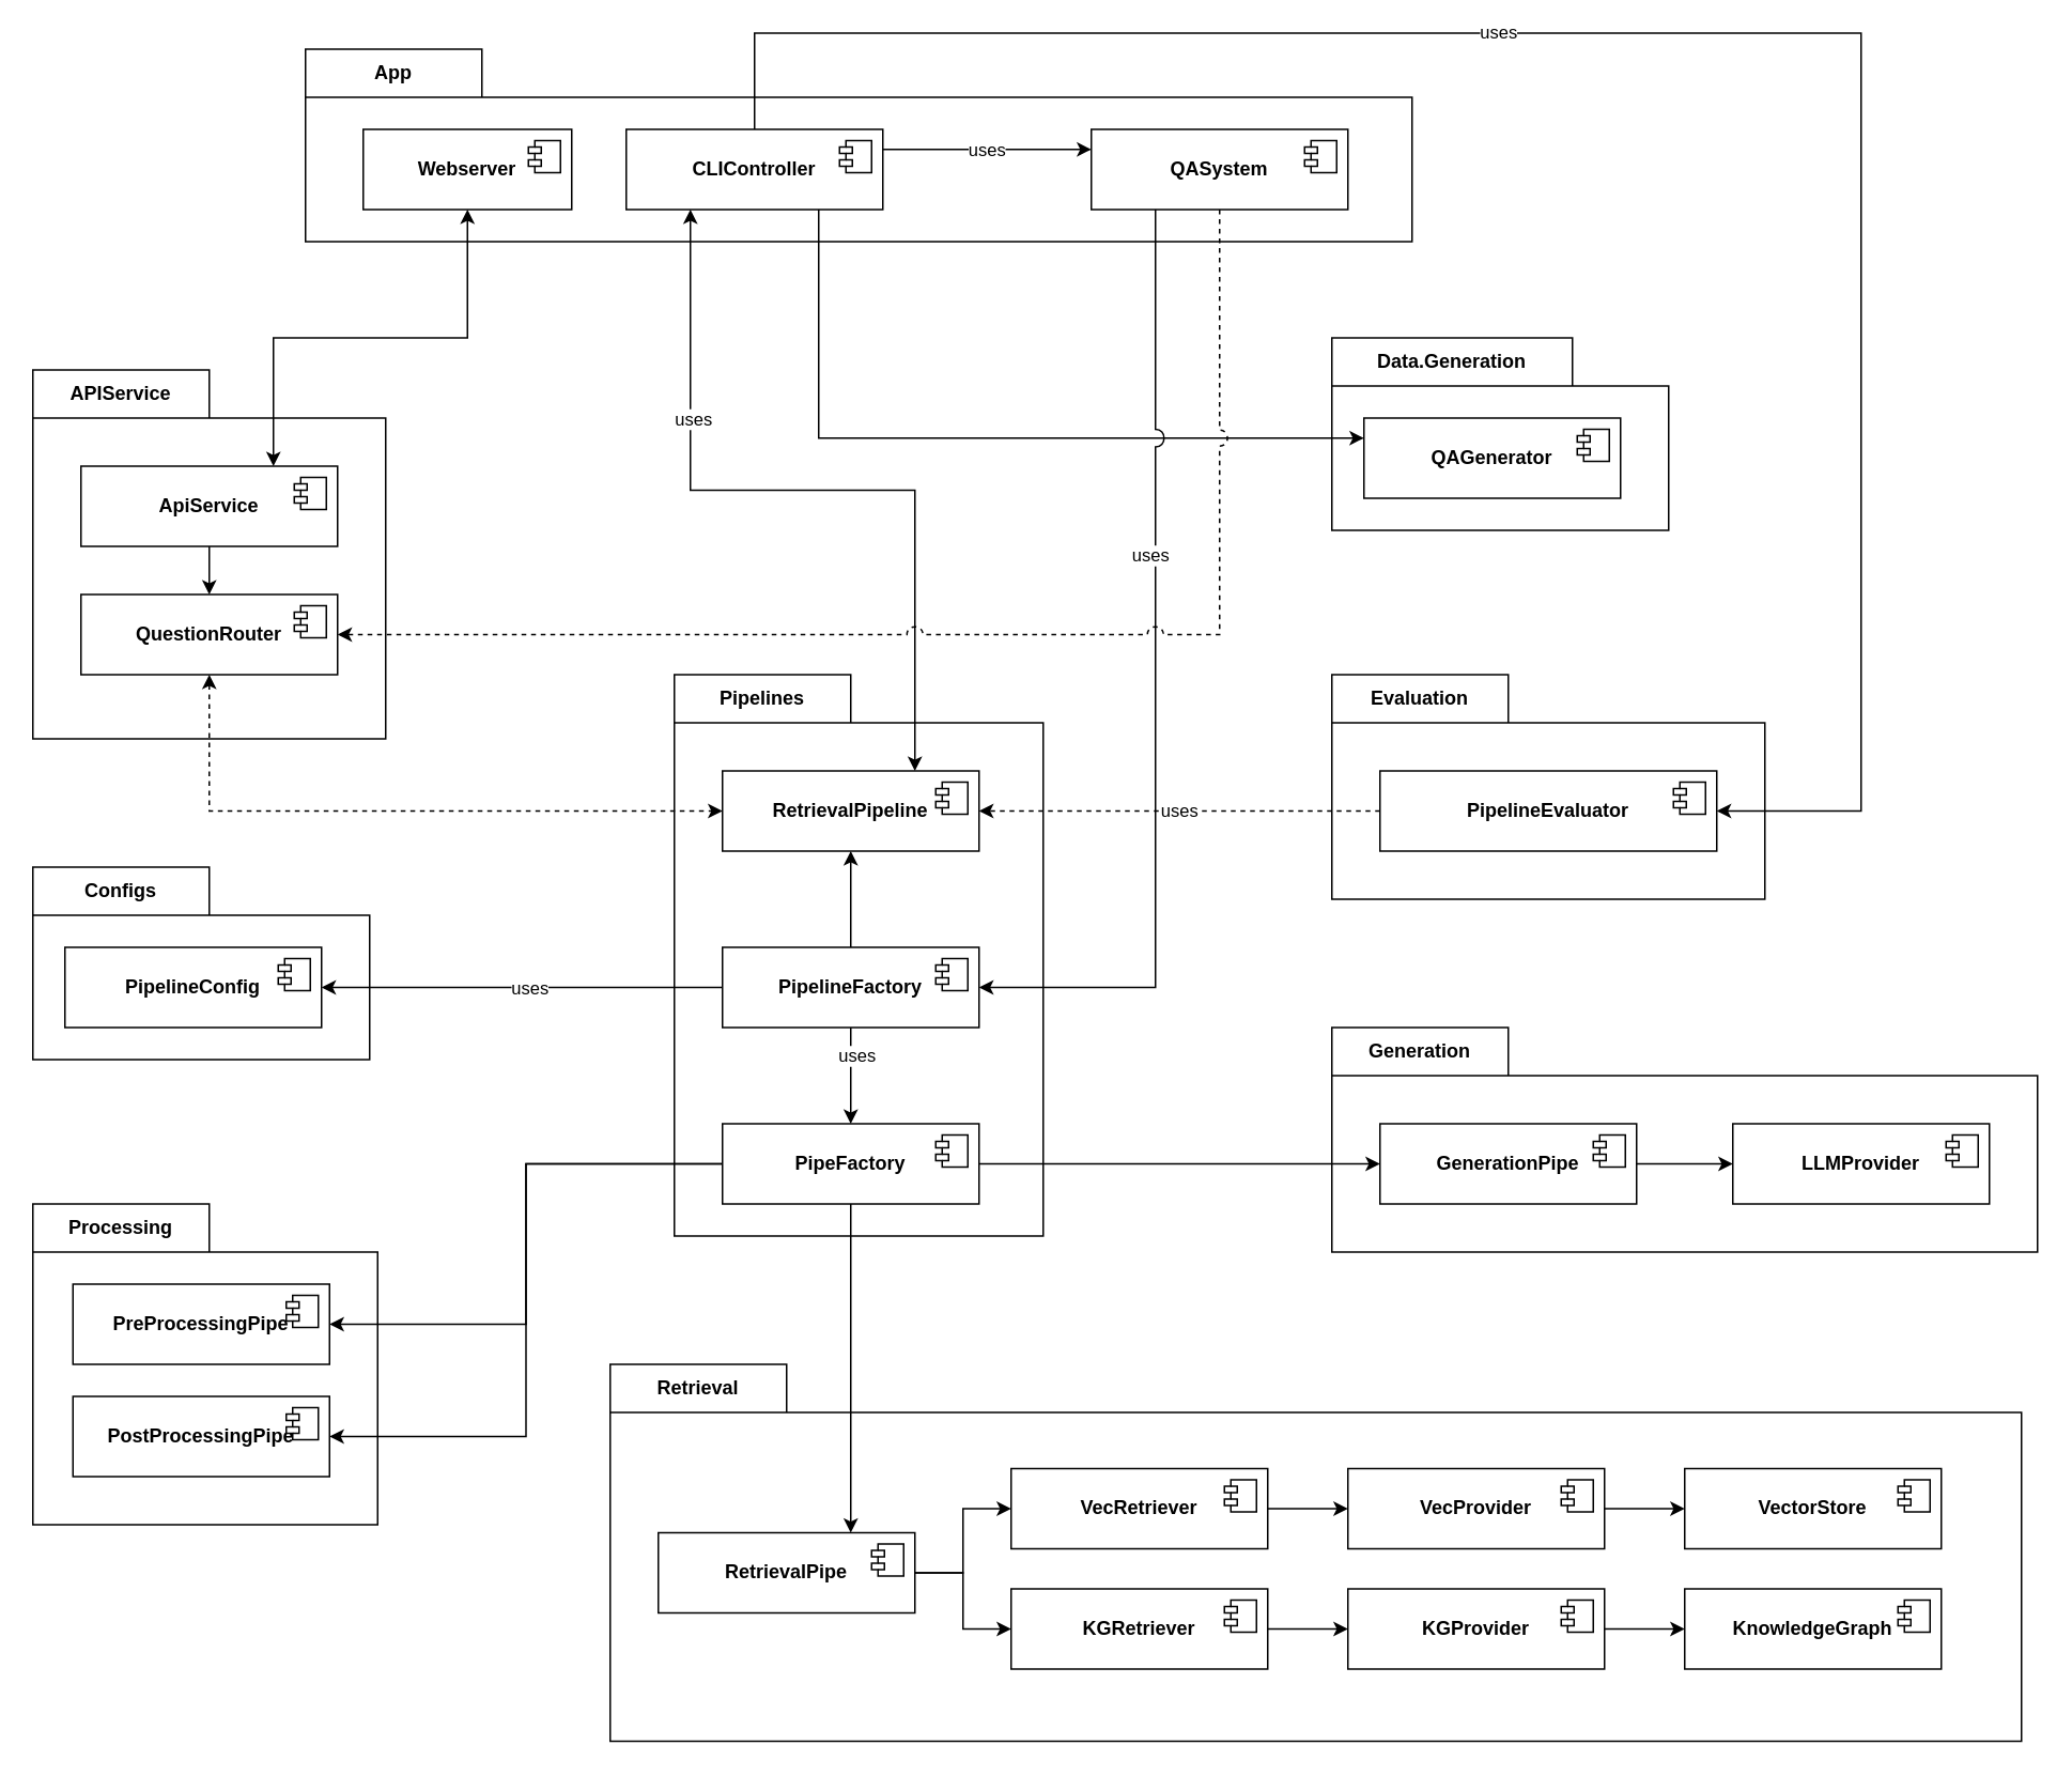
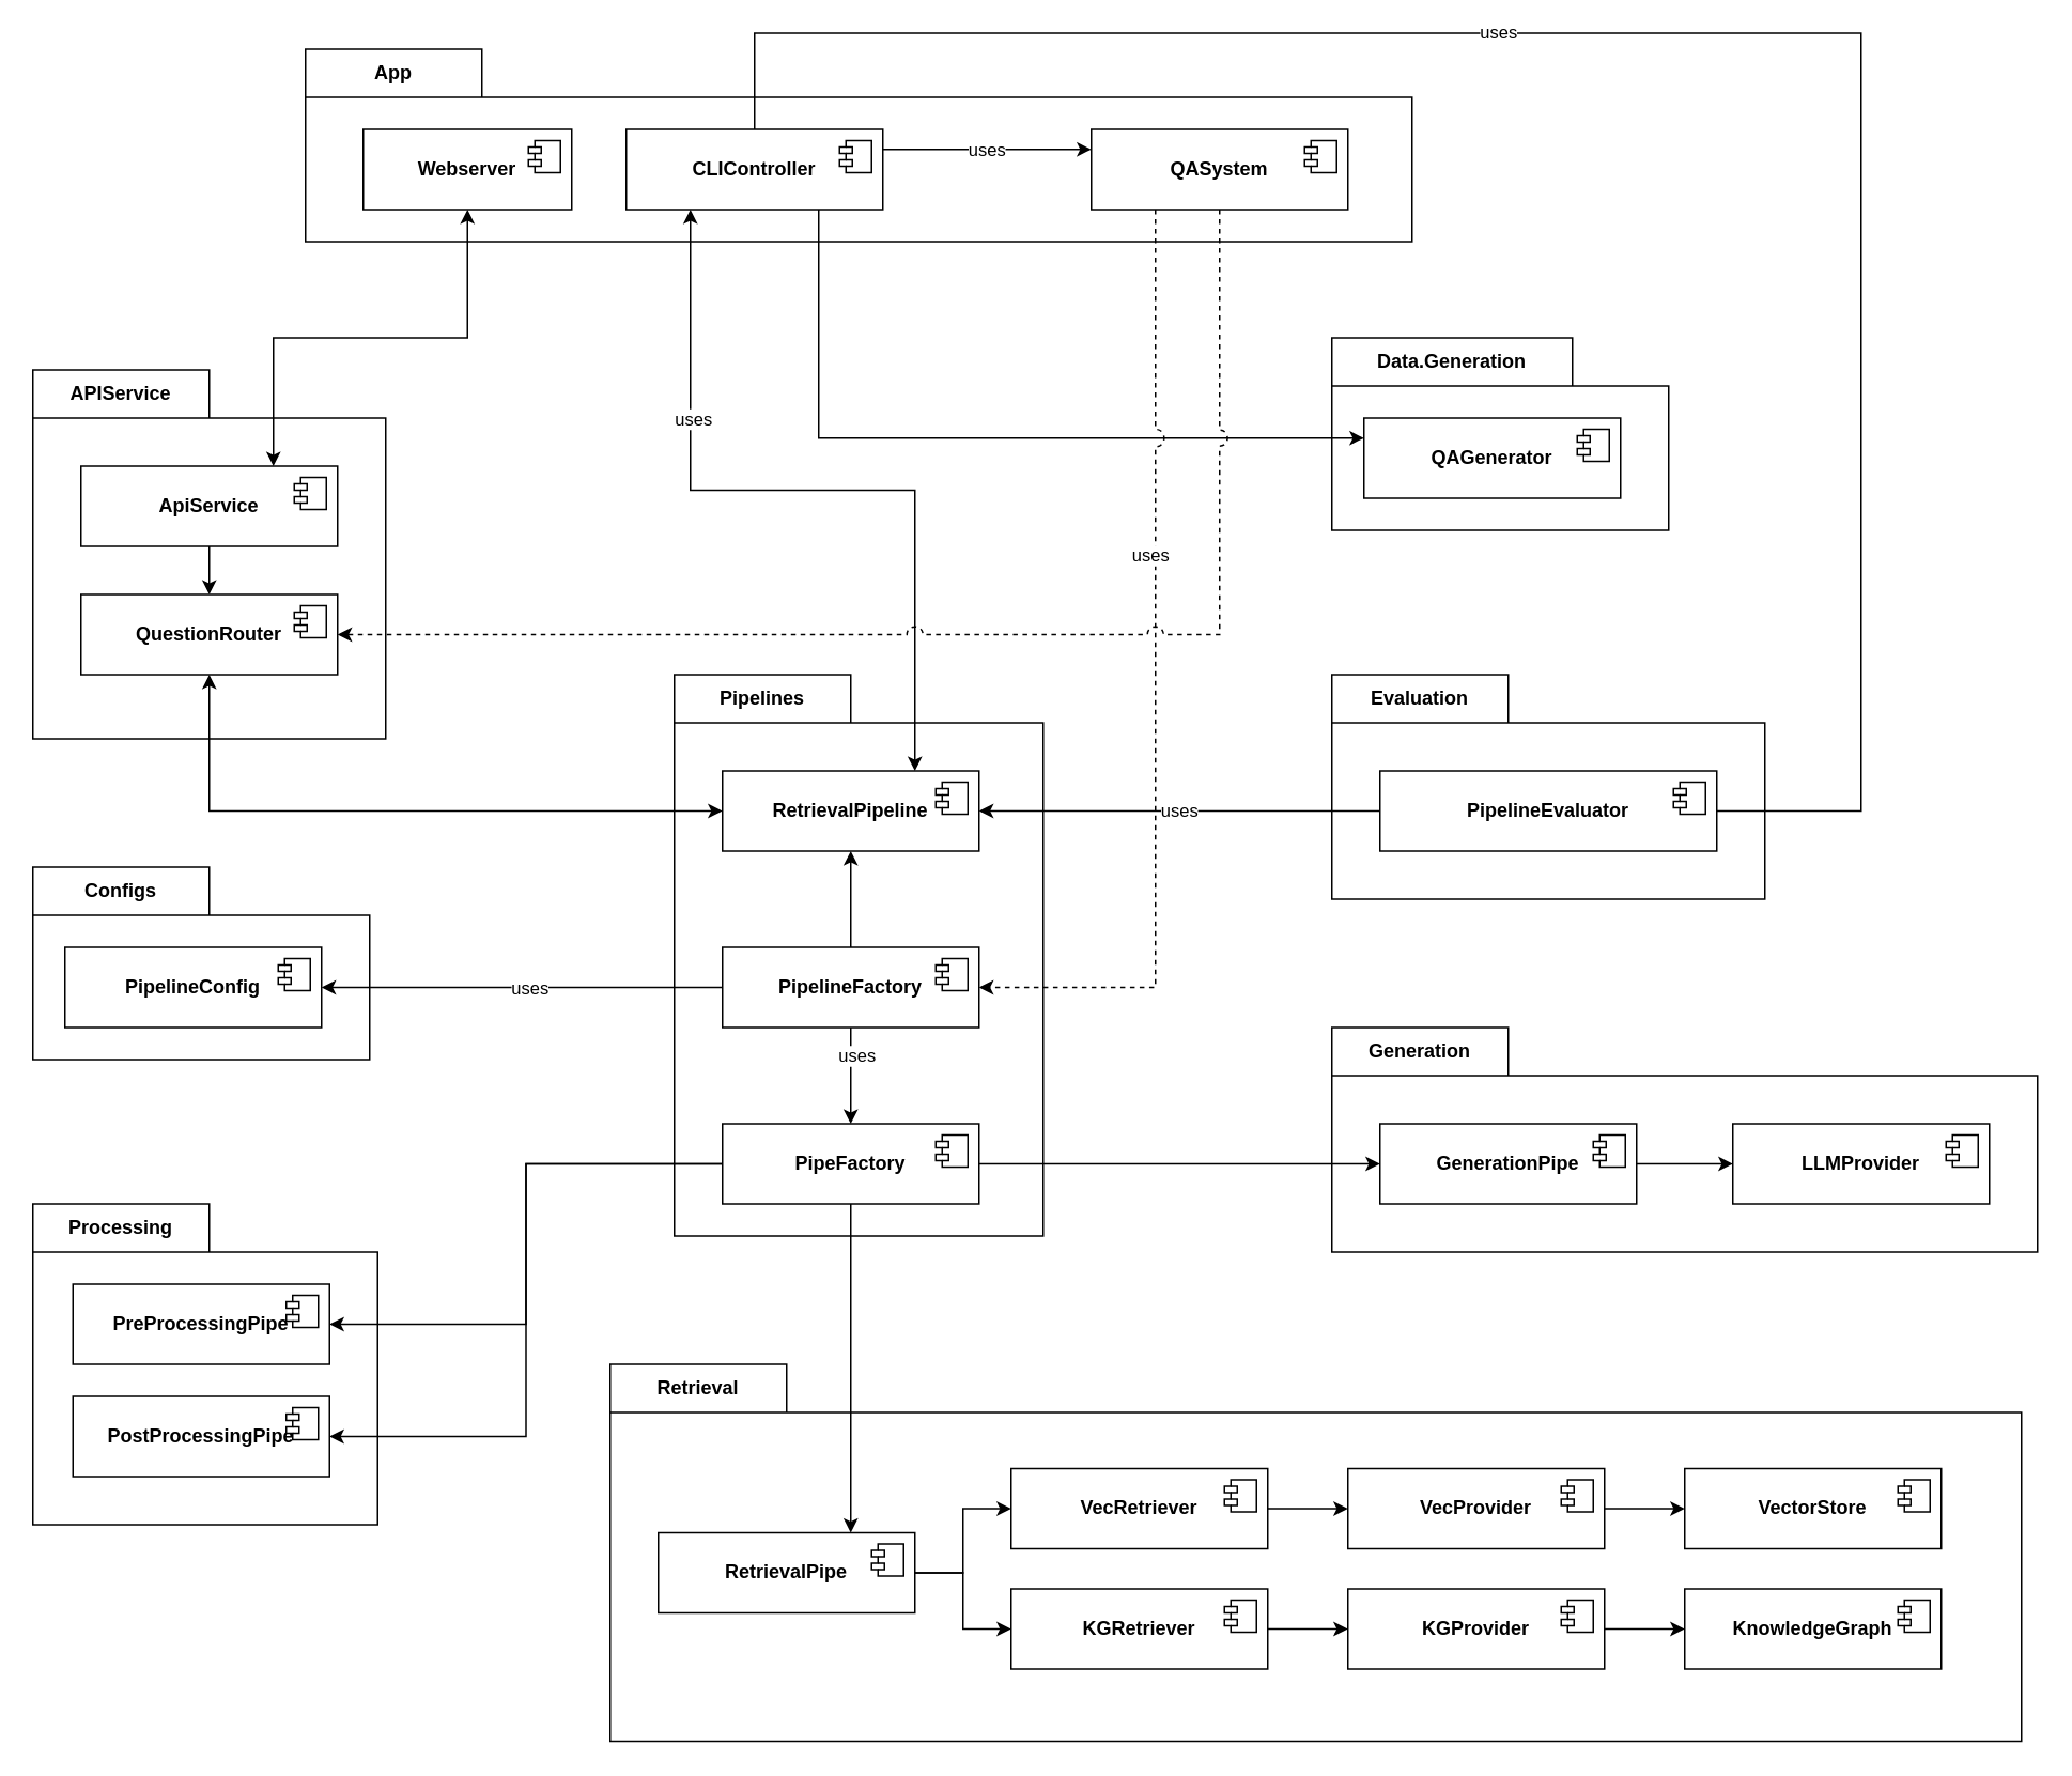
- <mxCell id="57" style="edgeStyle=orthogonalEdgeStyle;rounded=0;orthogonalLoop=1;jettySize=auto;html=1;startArrow=classic;startFill=1;entryX=0;entryY=0.5;entryDx=0;entryDy=0;exitX=0.5;exitY=1;exitDx=0;exitDy=0;dashed=1;" parent="1" source="42" target="25" edge="1"><mxGeometry relative="1" as="geometry" /></mxCell>
+ <mxCell id="57" style="edgeStyle=orthogonalEdgeStyle;rounded=0;orthogonalLoop=1;jettySize=auto;html=1;startArrow=classic;startFill=1;entryX=0;entryY=0.5;entryDx=0;entryDy=0;exitX=0.5;exitY=1;exitDx=0;exitDy=0;" parent="1" source="42" target="25" edge="1"><mxGeometry relative="1" as="geometry" /></mxCell>
- <mxCell id="81" value="uses" style="edgeStyle=orthogonalEdgeStyle;rounded=0;orthogonalLoop=1;jettySize=auto;html=1;entryX=1;entryY=0.5;entryDx=0;entryDy=0;dashed=1;" parent="1" source="79" target="25" edge="1"><mxGeometry relative="1" as="geometry" /></mxCell>
+ <mxCell id="81" value="uses" style="edgeStyle=orthogonalEdgeStyle;rounded=0;orthogonalLoop=1;jettySize=auto;html=1;entryX=1;entryY=0.5;entryDx=0;entryDy=0;" parent="1" source="79" target="25" edge="1"><mxGeometry relative="1" as="geometry" /></mxCell>
- <mxCell id="82" value="uses" style="edgeStyle=orthogonalEdgeStyle;rounded=0;orthogonalLoop=1;jettySize=auto;html=1;exitX=0.5;exitY=0;exitDx=0;exitDy=0;entryX=1;entryY=0.5;entryDx=0;entryDy=0;jumpStyle=arc;jumpSize=12;" parent="1" source="37" target="79" edge="1"><mxGeometry x="-0.209" relative="1" as="geometry"><Array as="points"><mxPoint x="470" y="20" /><mxPoint x="1160" y="20" /><mxPoint x="1160" y="505" /></Array><mxPoint as="offset" /></mxGeometry></mxCell>
+ <mxCell id="82" value="uses" style="edgeStyle=orthogonalEdgeStyle;rounded=0;orthogonalLoop=1;jettySize=auto;html=1;exitX=0.5;exitY=0;exitDx=0;exitDy=0;entryX=1;entryY=0.5;entryDx=0;entryDy=0;jumpStyle=arc;jumpSize=12;endArrow=none;" parent="1" source="37" target="79" edge="1"><mxGeometry x="-0.209" relative="1" as="geometry"><Array as="points"><mxPoint x="470" y="20" /><mxPoint x="1160" y="20" /><mxPoint x="1160" y="505" /></Array><mxPoint as="offset" /></mxGeometry></mxCell>
- <mxCell id="75" style="edgeStyle=orthogonalEdgeStyle;rounded=0;orthogonalLoop=1;jettySize=auto;html=1;entryX=1;entryY=0.5;entryDx=0;entryDy=0;exitX=0.25;exitY=1;exitDx=0;exitDy=0;jumpStyle=arc;jumpSize=11;" parent="1" source="39" target="27" edge="1"><mxGeometry relative="1" as="geometry"><Array as="points"><mxPoint x="720" y="615" /></Array></mxGeometry></mxCell>
+ <mxCell id="75" style="edgeStyle=orthogonalEdgeStyle;rounded=0;orthogonalLoop=1;jettySize=auto;html=1;entryX=1;entryY=0.5;entryDx=0;entryDy=0;exitX=0.25;exitY=1;exitDx=0;exitDy=0;jumpStyle=arc;jumpSize=11;dashed=1;" parent="1" source="39" target="27" edge="1"><mxGeometry relative="1" as="geometry"><Array as="points"><mxPoint x="720" y="615" /></Array></mxGeometry></mxCell>
